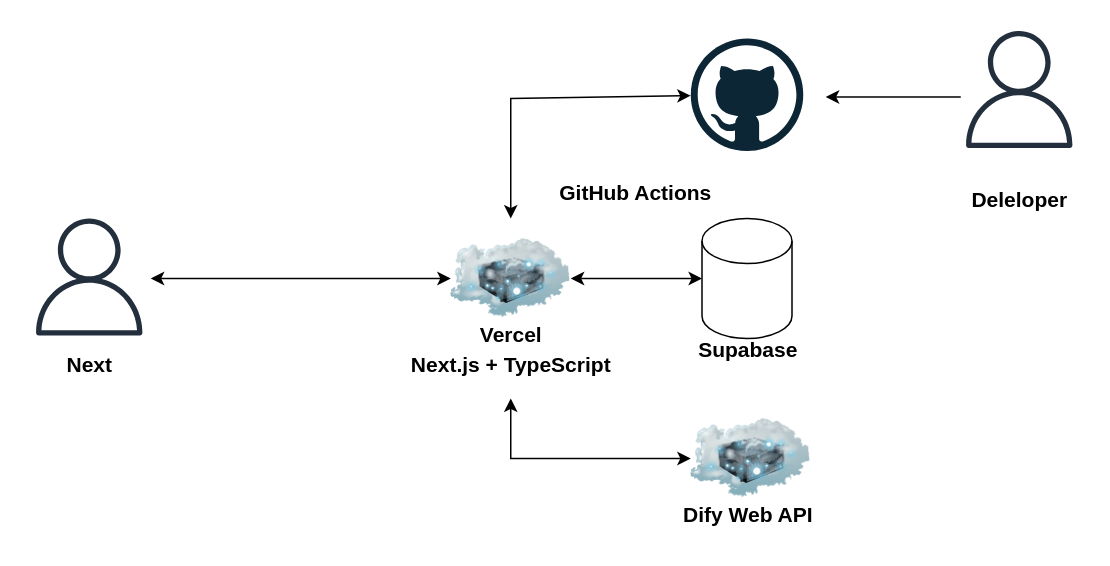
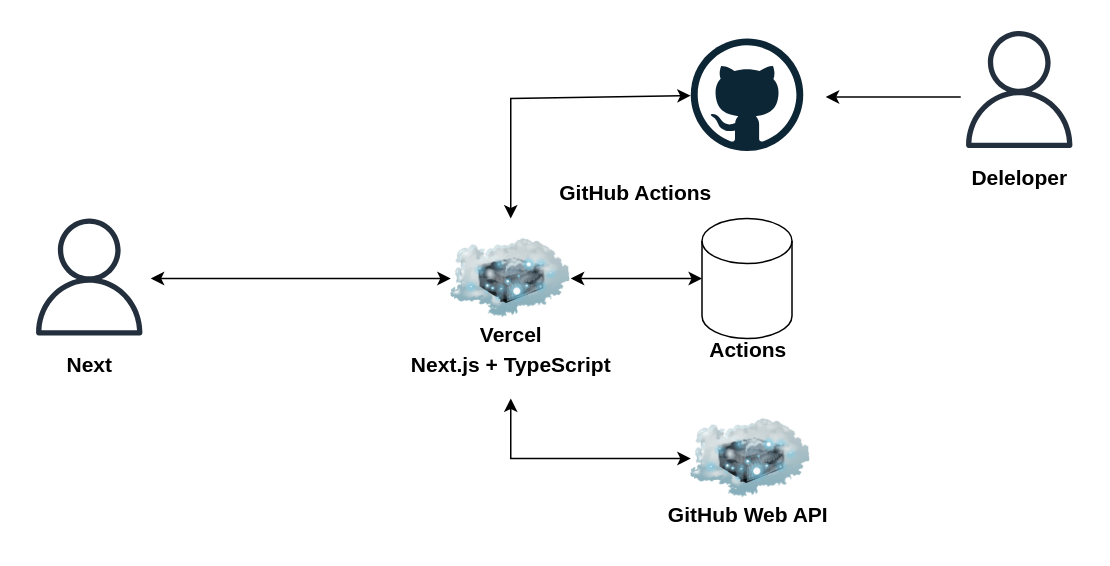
- <mxCell id="18" value="&lt;font style=&quot;font-size: 14px;&quot;&gt;Deleloper&lt;/font&gt;" style="text;strokeColor=none;fillColor=none;html=1;fontSize=24;fontStyle=1;verticalAlign=middle;align=center;" vertex="1" parent="1"><mxGeometry x="644" y="115" width="70" height="30" as="geometry" /></mxCell>
+ <mxCell id="18" value="&lt;font style=&quot;font-size: 14px;&quot;&gt;Deleloper&lt;/font&gt;" style="text;strokeColor=none;fillColor=none;html=1;fontSize=24;fontStyle=1;verticalAlign=middle;align=center;" vertex="1" parent="1"><mxGeometry x="644" y="100" width="70" height="30" as="geometry" /></mxCell>
- <mxCell id="5" value="&lt;font style=&quot;font-size: 14px;&quot;&gt;Supabase&lt;/font&gt;" style="text;strokeColor=none;fillColor=none;html=1;fontSize=24;fontStyle=1;verticalAlign=middle;align=center;" vertex="1" parent="1"><mxGeometry x="462.5" y="215" width="70" height="30" as="geometry" /></mxCell>
+ <mxCell id="5" value="&lt;font style=&quot;font-size: 14px;&quot;&gt;Actions&lt;/font&gt;" style="text;strokeColor=none;fillColor=none;html=1;fontSize=24;fontStyle=1;verticalAlign=middle;align=center;" vertex="1" parent="1"><mxGeometry x="462.5" y="215" width="70" height="30" as="geometry" /></mxCell>
- <mxCell id="12" value="&lt;font style=&quot;font-size: 14px;&quot;&gt;Dify&amp;nbsp;&lt;/font&gt;&lt;span style=&quot;font-size: 14px; background-color: initial;&quot;&gt;Web API&lt;/span&gt;" style="text;strokeColor=none;fillColor=none;html=1;fontSize=24;fontStyle=1;verticalAlign=middle;align=center;" vertex="1" parent="1"><mxGeometry x="427.5" y="325" width="140" height="30" as="geometry" /></mxCell>
+ <mxCell id="12" value="&lt;font style=&quot;font-size: 14px;&quot;&gt;GitHub&amp;nbsp;&lt;/font&gt;&lt;span style=&quot;font-size: 14px; background-color: initial;&quot;&gt;Web API&lt;/span&gt;" style="text;strokeColor=none;fillColor=none;html=1;fontSize=24;fontStyle=1;verticalAlign=middle;align=center;" vertex="1" parent="1"><mxGeometry x="427.5" y="325" width="140" height="30" as="geometry" /></mxCell>
